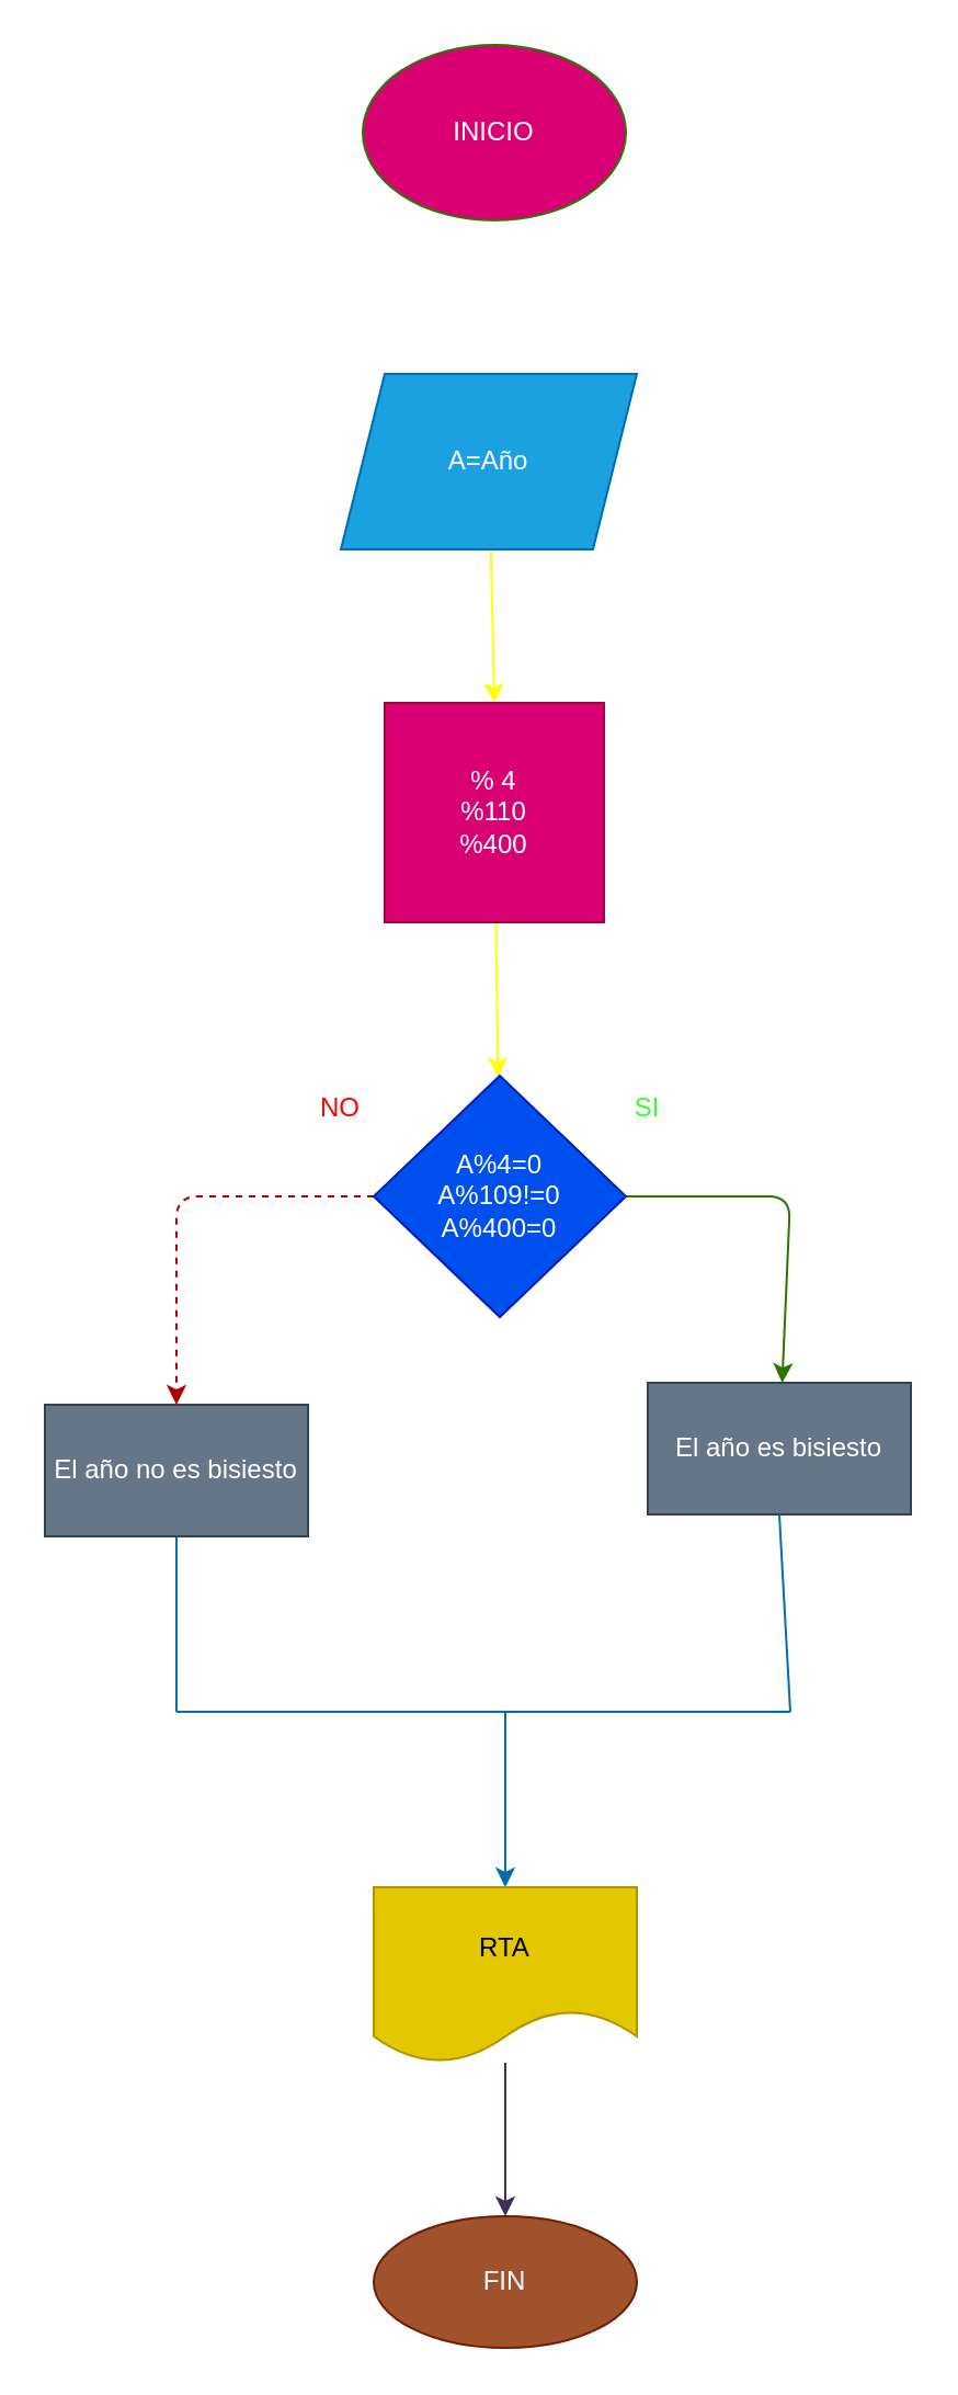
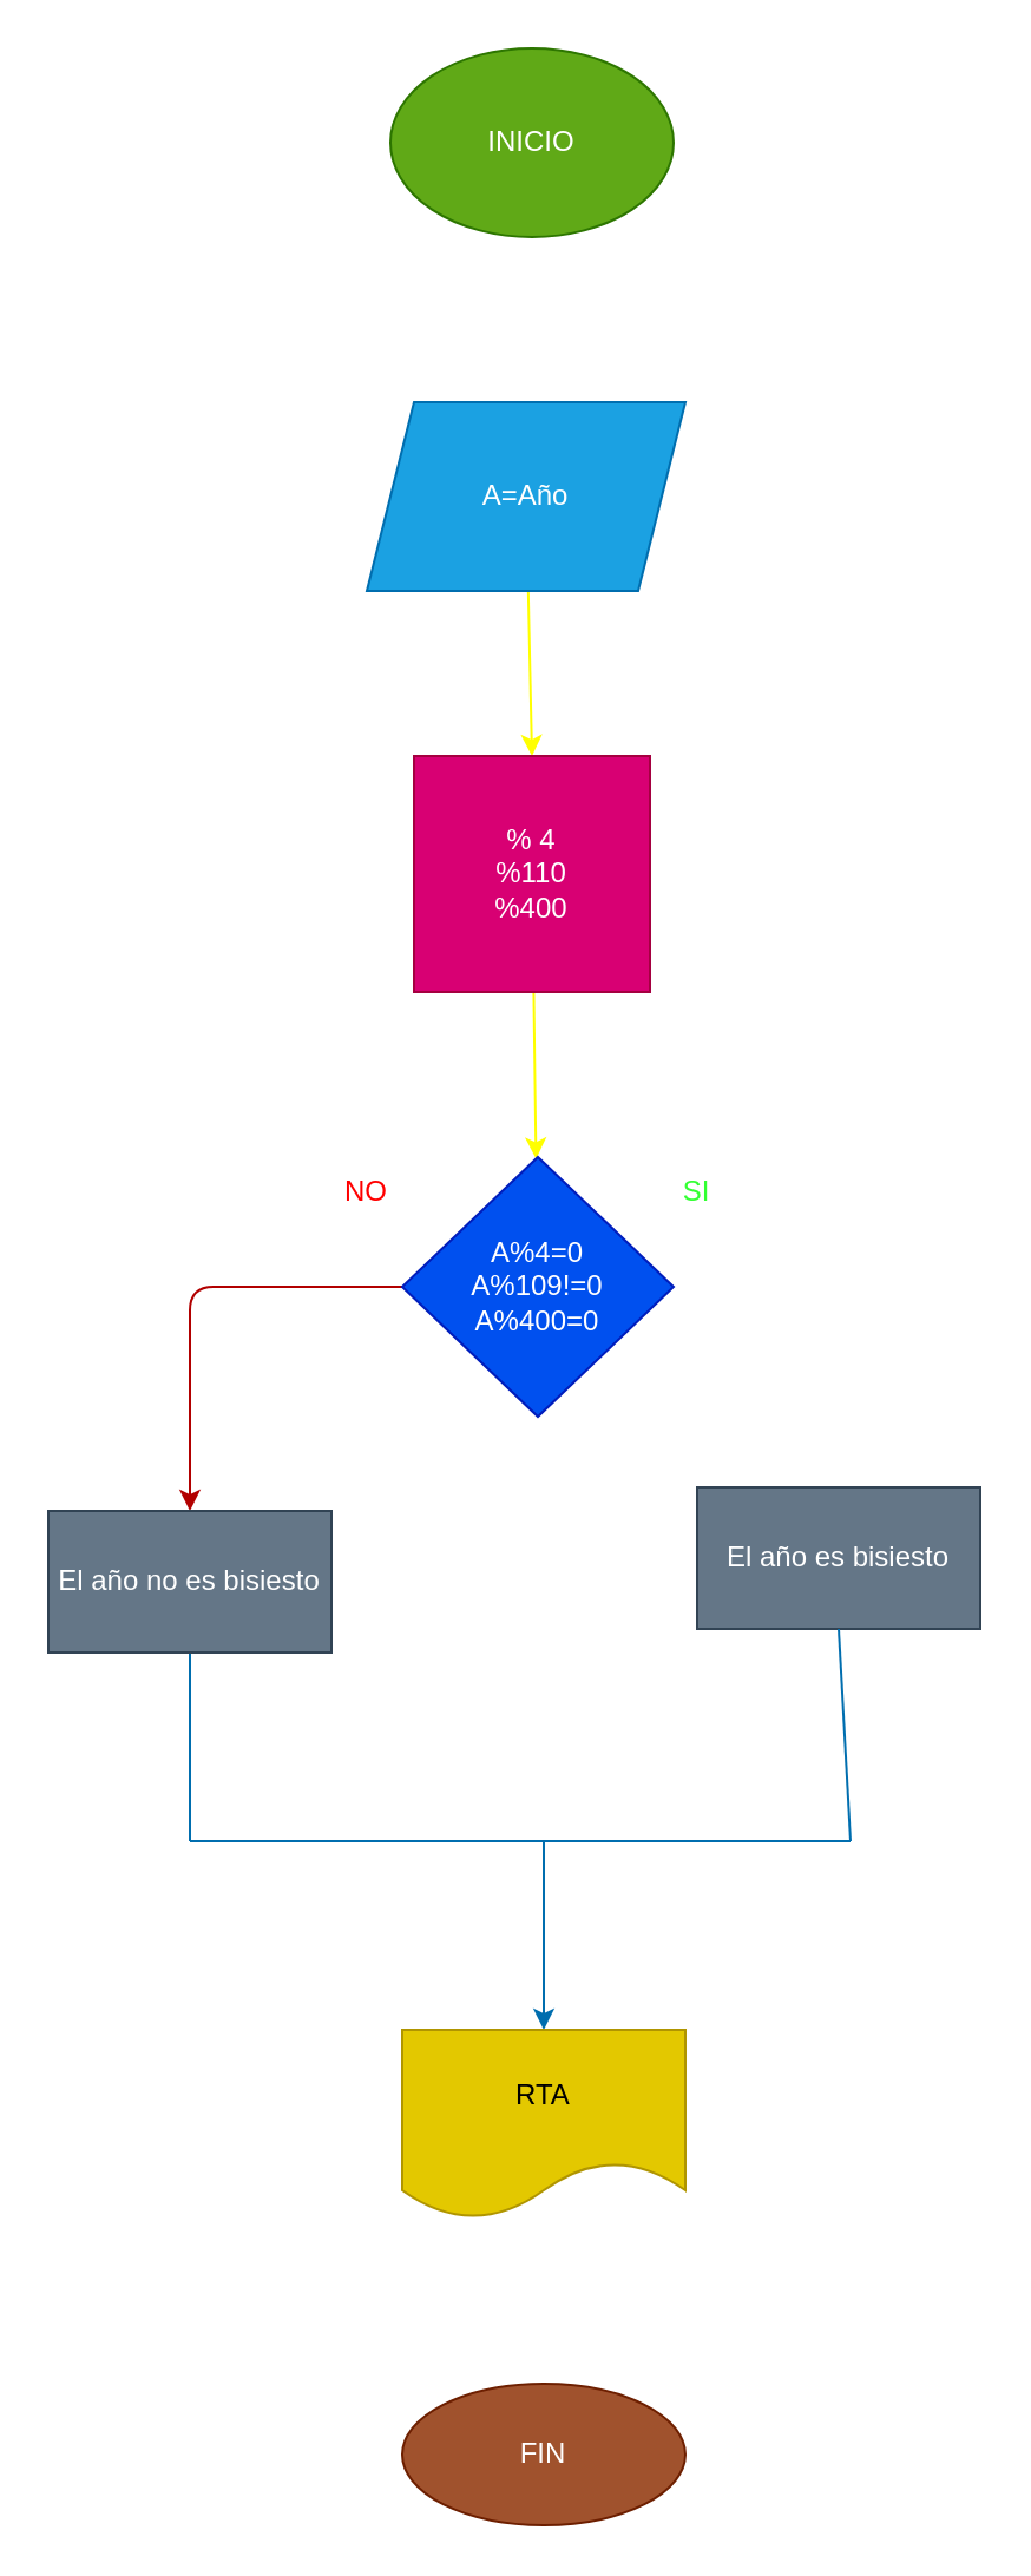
- <mxCell id="2" value="INICIO" style="ellipse;whiteSpace=wrap;html=1;fillColor=#d80073;fontColor=#ffffff;strokeColor=#2D7600;" parent="1" vertex="1"><mxGeometry x="165" width="120" height="80" as="geometry" y="20" /></mxCell>
+ <mxCell id="2" value="INICIO" style="ellipse;whiteSpace=wrap;html=1;fillColor=#60a917;fontColor=#ffffff;strokeColor=#2D7600;" parent="1" vertex="1"><mxGeometry x="165" width="120" height="80" as="geometry" y="20" /></mxCell>
- <mxCell id="7" value="" style="edgeStyle=none;html=1;fillColor=#e51400;strokeColor=#B20000;entryX=0.5;entryY=0;entryDx=0;entryDy=0;dashed=1;" parent="1" source="9" target="20" edge="1"><mxGeometry relative="1" as="geometry"><Array as="points"><mxPoint x="80" y="545" /></Array><mxPoint x="90" y="580" as="targetPoint" /></mxGeometry></mxCell>
+ <mxCell id="7" value="" style="edgeStyle=none;html=1;fillColor=#e51400;strokeColor=#B20000;entryX=0.5;entryY=0;entryDx=0;entryDy=0;" parent="1" source="9" target="20" edge="1"><mxGeometry relative="1" as="geometry"><Array as="points"><mxPoint x="80" y="545" /></Array><mxPoint x="90" y="580" as="targetPoint" /></mxGeometry></mxCell>
- <mxCell id="8" value="" style="edgeStyle=none;html=1;fillColor=#60a917;strokeColor=#2D7600;" parent="1" source="9" target="10" edge="1"><mxGeometry relative="1" as="geometry"><Array as="points"><mxPoint x="360" y="545" /></Array></mxGeometry></mxCell>
- <mxCell id="17" style="edgeStyle=none;html=1;entryX=0.5;entryY=0;entryDx=0;entryDy=0;fillColor=#76608a;strokeColor=#432D57;" parent="1" source="18" target="19" edge="1"><mxGeometry relative="1" as="geometry" /></mxCell>
